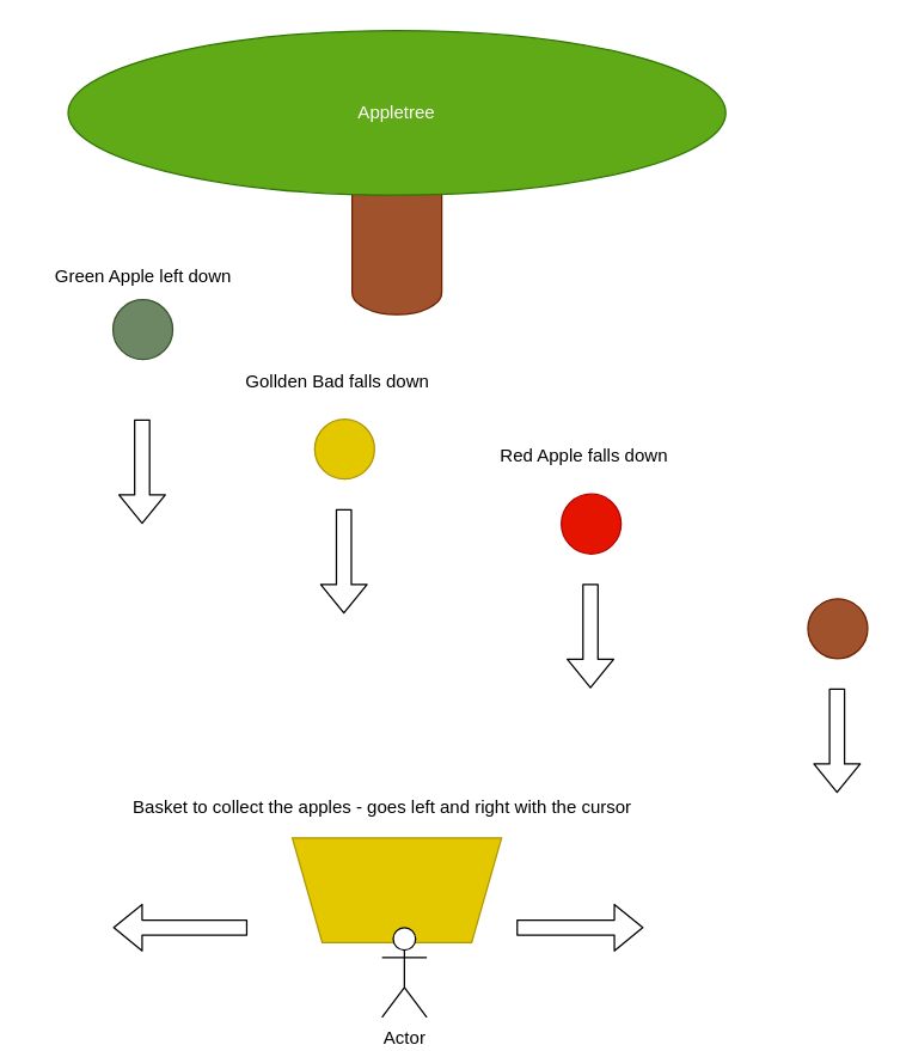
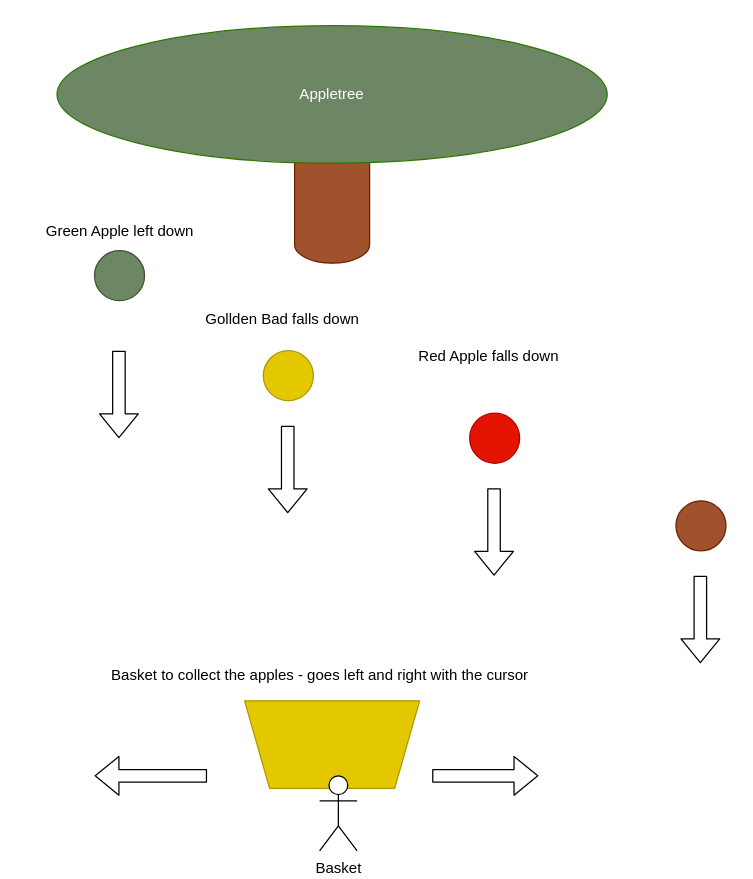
- <mxCell id="3" value="Appletree" style="ellipse;whiteSpace=wrap;html=1;fillColor=#60a917;fontColor=#ffffff;strokeColor=#2D7600;" vertex="1" parent="1"><mxGeometry x="45" y="20" width="440" height="110" as="geometry" /></mxCell>
+ <mxCell id="3" value="Appletree" style="ellipse;whiteSpace=wrap;html=1;fillColor=#6d8764;fontColor=#ffffff;strokeColor=#2D7600;" vertex="1" parent="1"><mxGeometry x="45" y="20" width="440" height="110" as="geometry" /></mxCell>
- <mxCell id="13" value="Red Apple falls down" style="text;html=1;align=center;verticalAlign=middle;resizable=0;points=[];autosize=1;strokeColor=none;fillColor=none;" vertex="1" parent="1"><mxGeometry x="320" y="290" width="140" height="30" as="geometry" /></mxCell>
+ <mxCell id="13" value="Red Apple falls down" style="text;html=1;align=center;verticalAlign=middle;resizable=0;points=[];autosize=1;strokeColor=none;fillColor=none;" vertex="1" parent="1"><mxGeometry x="320" y="270" width="140" height="30" as="geometry" /></mxCell>
- <mxCell id="11" value="Actor" style="shape=umlActor;verticalLabelPosition=bottom;verticalAlign=top;html=1;outlineConnect=0;" vertex="1" parent="1"><mxGeometry x="255" y="620" width="30" height="60" as="geometry" /></mxCell>
+ <mxCell id="11" value="Basket" style="shape=umlActor;verticalLabelPosition=bottom;verticalAlign=top;html=1;outlineConnect=0;" vertex="1" parent="1"><mxGeometry x="255" y="620" width="30" height="60" as="geometry" /></mxCell>
